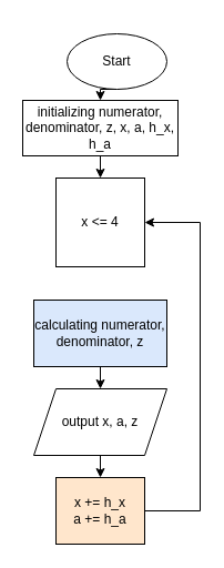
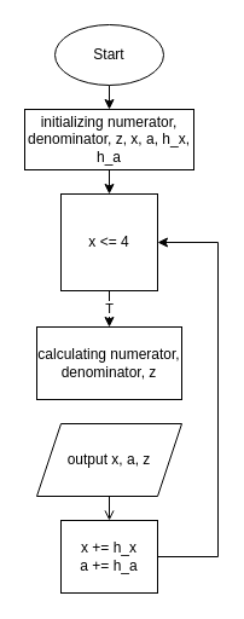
- <mxCell id="13" value="Start" style="ellipse;whiteSpace=wrap;html=1;" vertex="1" parent="1"><mxGeometry x="60" y="30" width="90" height="50" as="geometry" /></mxCell>
+ <mxCell id="13" value="Start" style="ellipse;whiteSpace=wrap;html=1;" vertex="1" parent="1"><mxGeometry x="45" y="20" width="90" height="50" as="geometry" /></mxCell>
+ <mxCell id="4" value="T" style="edgeStyle=orthogonalEdgeStyle;rounded=0;orthogonalLoop=1;jettySize=auto;html=1;exitX=0.5;exitY=1;exitDx=0;exitDy=0;" edge="1" parent="1" source="5" target="7"><mxGeometry relative="1" as="geometry" /></mxCell>
- <mxCell id="7" value="calculating numerator, denominator, z" style="rounded=0;whiteSpace=wrap;html=1;fillColor=#dae8fc;" vertex="1" parent="1"><mxGeometry x="30" y="270" width="120" height="60" as="geometry" /></mxCell>
+ <mxCell id="7" value="calculating numerator, denominator, z" style="rounded=0;whiteSpace=wrap;html=1;" vertex="1" parent="1"><mxGeometry x="30" y="270" width="120" height="60" as="geometry" /></mxCell>
- <mxCell id="6" style="edgeStyle=orthogonalEdgeStyle;rounded=0;orthogonalLoop=1;jettySize=auto;html=1;exitX=0.5;exitY=1;exitDx=0;exitDy=0;entryX=0.5;entryY=0;entryDx=0;entryDy=0;" edge="1" parent="1" source="7" target="9"><mxGeometry relative="1" as="geometry" /></mxCell>
- <mxCell id="8" style="edgeStyle=orthogonalEdgeStyle;rounded=0;orthogonalLoop=1;jettySize=auto;html=1;exitX=0.5;exitY=1;exitDx=0;exitDy=0;entryX=0.5;entryY=0;entryDx=0;entryDy=0;" edge="1" parent="1" source="9" target="11"><mxGeometry relative="1" as="geometry" /></mxCell>
+ <mxCell id="8" style="edgeStyle=orthogonalEdgeStyle;rounded=0;orthogonalLoop=1;jettySize=auto;html=1;exitX=0.5;exitY=1;exitDx=0;exitDy=0;entryX=0.5;entryY=0;entryDx=0;entryDy=0;endArrow=open;" edge="1" parent="1" source="9" target="11"><mxGeometry relative="1" as="geometry" /></mxCell>
- <mxCell id="11" value="&lt;div&gt;x += h_x&lt;/div&gt;&lt;div&gt;a += h_a&lt;br&gt;&lt;/div&gt;" style="rounded=0;whiteSpace=wrap;html=1;fillColor=#ffe6cc;" vertex="1" parent="1"><mxGeometry x="50" y="430" width="80" height="60" as="geometry" /></mxCell>
+ <mxCell id="11" value="&lt;div&gt;x += h_x&lt;/div&gt;&lt;div&gt;a += h_a&lt;br&gt;&lt;/div&gt;" style="rounded=0;whiteSpace=wrap;html=1;" vertex="1" parent="1"><mxGeometry x="50" y="430" width="80" height="60" as="geometry" /></mxCell>
